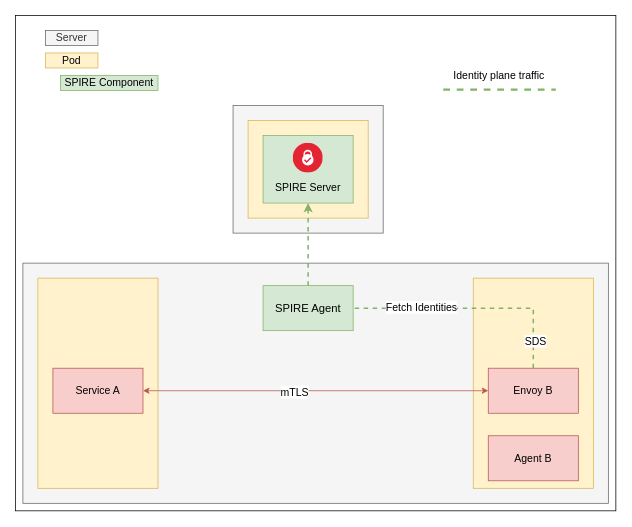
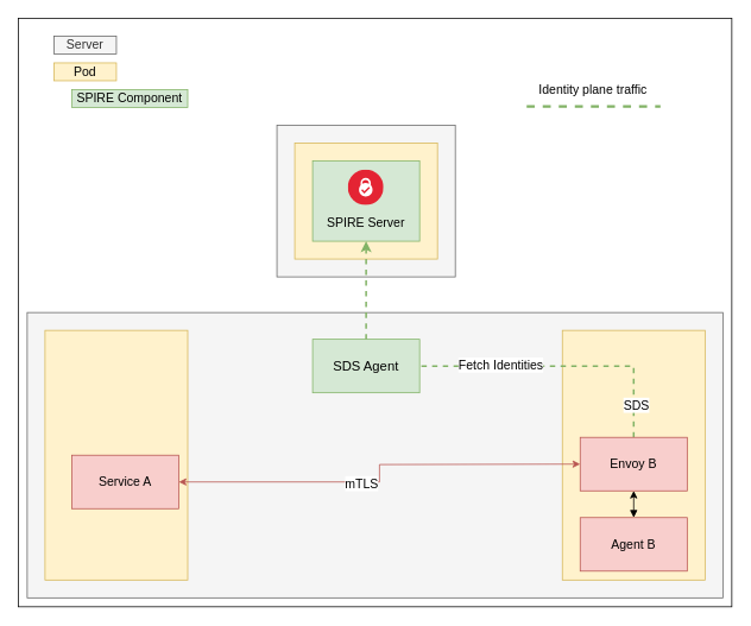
- <mxCell id="9" value="&lt;div style=&quot;font-size: 15px&quot;&gt;&lt;font style=&quot;font-size: 15px&quot;&gt;SPIRE Agent&lt;/font&gt;&lt;/div&gt;" style="rounded=0;whiteSpace=wrap;html=1;fillColor=#d5e8d4;strokeColor=#82b366;fontStyle=0" parent="1" vertex="1"><mxGeometry x="350" y="380" width="120" height="60" as="geometry" /></mxCell>
+ <mxCell id="9" value="&lt;div style=&quot;font-size: 15px&quot;&gt;&lt;font style=&quot;font-size: 15px&quot;&gt;SDS Agent&lt;/font&gt;&lt;/div&gt;" style="rounded=0;whiteSpace=wrap;html=1;fillColor=#d5e8d4;strokeColor=#82b366;fontStyle=0" parent="1" vertex="1"><mxGeometry x="350" y="380" width="120" height="60" as="geometry" /></mxCell>
- <mxCell id="15" value="&lt;div style=&quot;font-size: 14px&quot;&gt;&lt;font style=&quot;font-size: 14px&quot;&gt;Service A&lt;br&gt;&lt;/font&gt;&lt;/div&gt;" style="rounded=0;whiteSpace=wrap;html=1;fillColor=#f8cecc;strokeColor=#b85450;" parent="1" vertex="1"><mxGeometry x="70" y="490" width="120" height="60" as="geometry" /></mxCell>
+ <mxCell id="15" value="&lt;div style=&quot;font-size: 14px&quot;&gt;&lt;font style=&quot;font-size: 14px&quot;&gt;Service A&lt;br&gt;&lt;/font&gt;&lt;/div&gt;" style="rounded=0;whiteSpace=wrap;html=1;fillColor=#f8cecc;strokeColor=#b85450;" parent="1" vertex="1"><mxGeometry x="80" y="510" width="120" height="60" as="geometry" /></mxCell>
+ <mxCell id="25" style="edgeStyle=orthogonalEdgeStyle;rounded=0;orthogonalLoop=1;jettySize=auto;html=1;exitX=0.5;exitY=0;exitDx=0;exitDy=0;entryX=0.5;entryY=1;entryDx=0;entryDy=0;startArrow=block;startFill=1;" parent="1" source="26" target="18" edge="1"><mxGeometry relative="1" as="geometry" /></mxCell>
